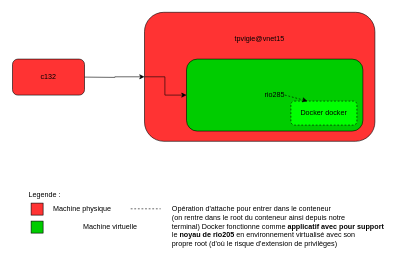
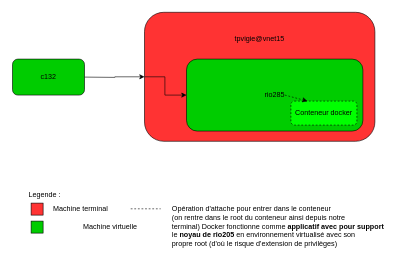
- <mxCell id="5" value="c132" style="rounded=1;whiteSpace=wrap;html=1;strokeColor=#000000;fillColor=#FF3333;" parent="1" vertex="1"><mxGeometry x="20" y="98" width="120" height="60" as="geometry" /></mxCell>
+ <mxCell id="5" value="c132" style="rounded=1;whiteSpace=wrap;html=1;strokeColor=#000000;fillColor=#00cc00;" parent="1" vertex="1"><mxGeometry x="20" y="98" width="120" height="60" as="geometry" /></mxCell>
- <mxCell id="12" value="Docker docker&lt;br&gt;" style="rounded=1;whiteSpace=wrap;html=1;dashed=1;strokeColor=#000000;fillColor=#00FF00;" parent="1" vertex="1"><mxGeometry x="484" y="168" width="110" height="40" as="geometry" /></mxCell>
+ <mxCell id="12" value="Conteneur docker&lt;br&gt;" style="rounded=1;whiteSpace=wrap;html=1;dashed=1;strokeColor=#000000;fillColor=#00FF00;" parent="1" vertex="1"><mxGeometry x="484" y="168" width="110" height="40" as="geometry" /></mxCell>
- <mxCell id="11" value="Machine physique" style="text;html=1;resizable=0;points=[];autosize=1;align=left;verticalAlign=top;spacingTop=-4;" parent="1" vertex="1"><mxGeometry x="86" y="338" width="110" height="20" as="geometry" /></mxCell>
+ <mxCell id="11" value="Machine terminal" style="text;html=1;resizable=0;points=[];autosize=1;align=left;verticalAlign=top;spacingTop=-4;" parent="1" vertex="1"><mxGeometry x="86" y="338" width="110" height="20" as="geometry" /></mxCell>
